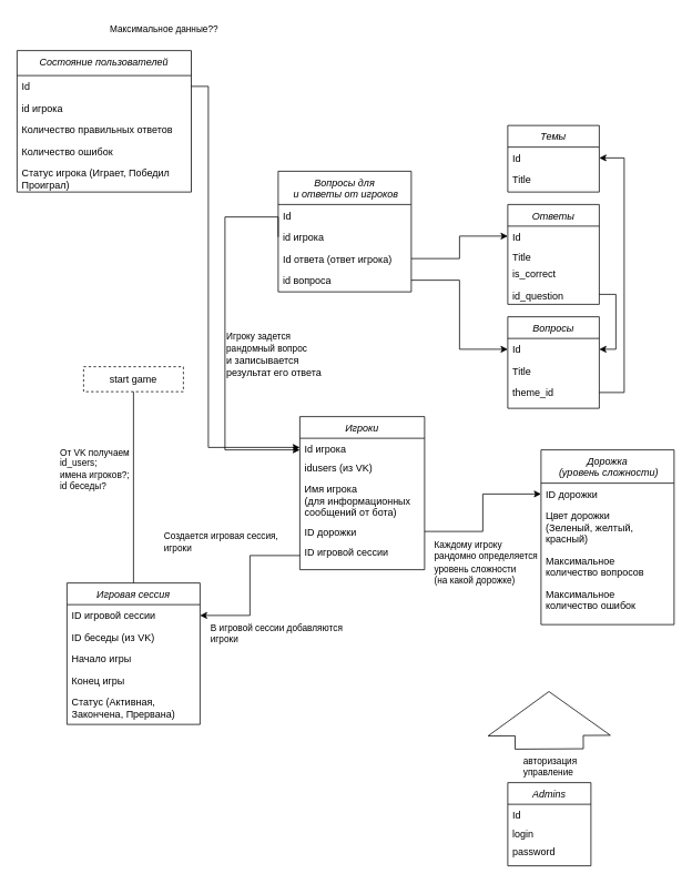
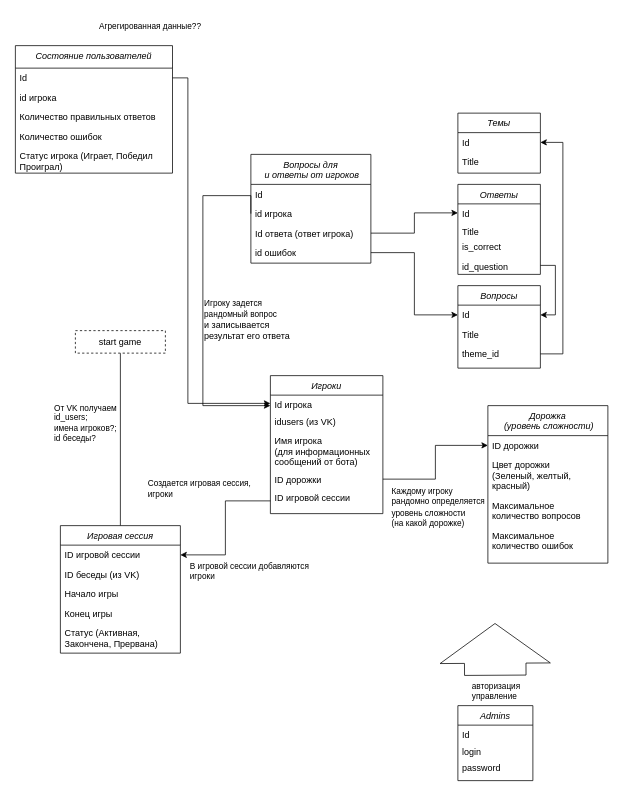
- <mxCell id="62" value="&lt;span style=&quot;font-size: 11px; background-color: rgb(255, 255, 255);&quot;&gt;Максимальное данные??&lt;/span&gt;" style="text;whiteSpace=wrap;html=1;" vertex="1" parent="1"><mxGeometry x="130.25" y="20" width="169.75" height="30" as="geometry" /></mxCell>
+ <mxCell id="62" value="&lt;span style=&quot;font-size: 11px; background-color: rgb(255, 255, 255);&quot;&gt;Агрегированная данные??&lt;/span&gt;" style="text;whiteSpace=wrap;html=1;" vertex="1" parent="1"><mxGeometry x="130.25" y="20" width="169.75" height="30" as="geometry" /></mxCell>
- <mxCell id="41" value="id вопроса" style="text;align=left;verticalAlign=top;spacingLeft=4;spacingRight=4;overflow=hidden;rotatable=0;points=[[0,0.5],[1,0.5]];portConstraint=eastwest;" vertex="1" parent="37"><mxGeometry y="118" width="160" height="26" as="geometry" /></mxCell>
+ <mxCell id="41" value="id ошибок" style="text;align=left;verticalAlign=top;spacingLeft=4;spacingRight=4;overflow=hidden;rotatable=0;points=[[0,0.5],[1,0.5]];portConstraint=eastwest;" vertex="1" parent="37"><mxGeometry y="118" width="160" height="26" as="geometry" /></mxCell>
